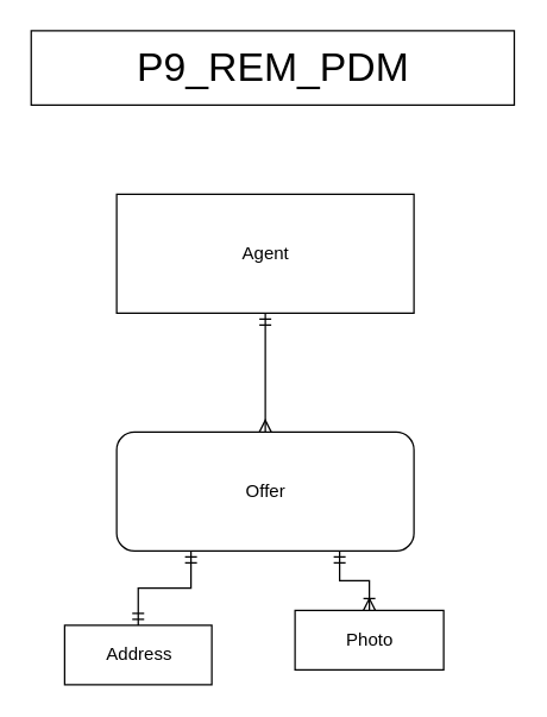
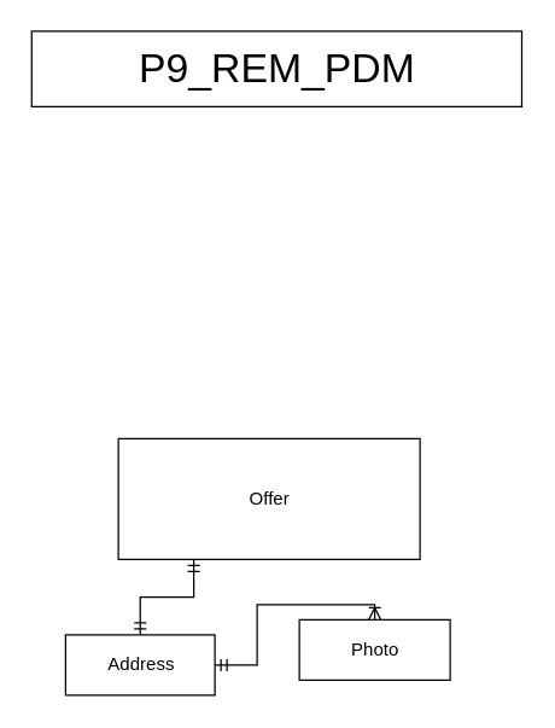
- <mxCell id="3" value="Agent" style="html=1;" parent="1" vertex="1"><mxGeometry x="78" y="130" width="200" height="80" as="geometry" /></mxCell>
- <mxCell id="5" value="" style="endArrow=ERmandOne;html=1;rounded=0;entryX=0.5;entryY=1;entryDx=0;entryDy=0;endFill=0;startArrow=ERmany;startFill=0;edgeStyle=orthogonalEdgeStyle;" parent="1" source="4" target="3" edge="1"><mxGeometry width="50" height="50" relative="1" as="geometry"><mxPoint x="168" y="310" as="sourcePoint" /><mxPoint x="218" y="260" as="targetPoint" /></mxGeometry></mxCell>
- <mxCell id="4" value="Offer" style="html=1;rounded=1;" parent="1" vertex="1"><mxGeometry x="78" y="290" width="200" height="80" as="geometry" /></mxCell>
+ <mxCell id="4" value="Offer" style="html=1;" parent="1" vertex="1"><mxGeometry x="78" y="290" width="200" height="80" as="geometry" /></mxCell>
- <mxCell id="9" value="" style="endArrow=ERmandOne;html=1;rounded=0;entryX=0.75;entryY=1;entryDx=0;entryDy=0;endFill=0;startArrow=ERoneToMany;startFill=0;exitX=0.5;exitY=0;exitDx=0;exitDy=0;edgeStyle=orthogonalEdgeStyle;" parent="1" source="7" target="4" edge="1"><mxGeometry width="50" height="50" relative="1" as="geometry"><mxPoint x="117.5" y="420" as="sourcePoint" /><mxPoint x="138" y="380" as="targetPoint" /></mxGeometry></mxCell>
+ <mxCell id="9" value="" style="endArrow=ERmandOne;html=1;rounded=0;endFill=0;startArrow=ERoneToMany;startFill=0;exitX=0.5;exitY=0;exitDx=0;exitDy=0;edgeStyle=orthogonalEdgeStyle;" parent="1" source="7" target="6" edge="1"><mxGeometry width="50" height="50" relative="1" as="geometry"><mxPoint x="117.5" y="420" as="sourcePoint" /><mxPoint x="138" y="380" as="targetPoint" /></mxGeometry></mxCell>
